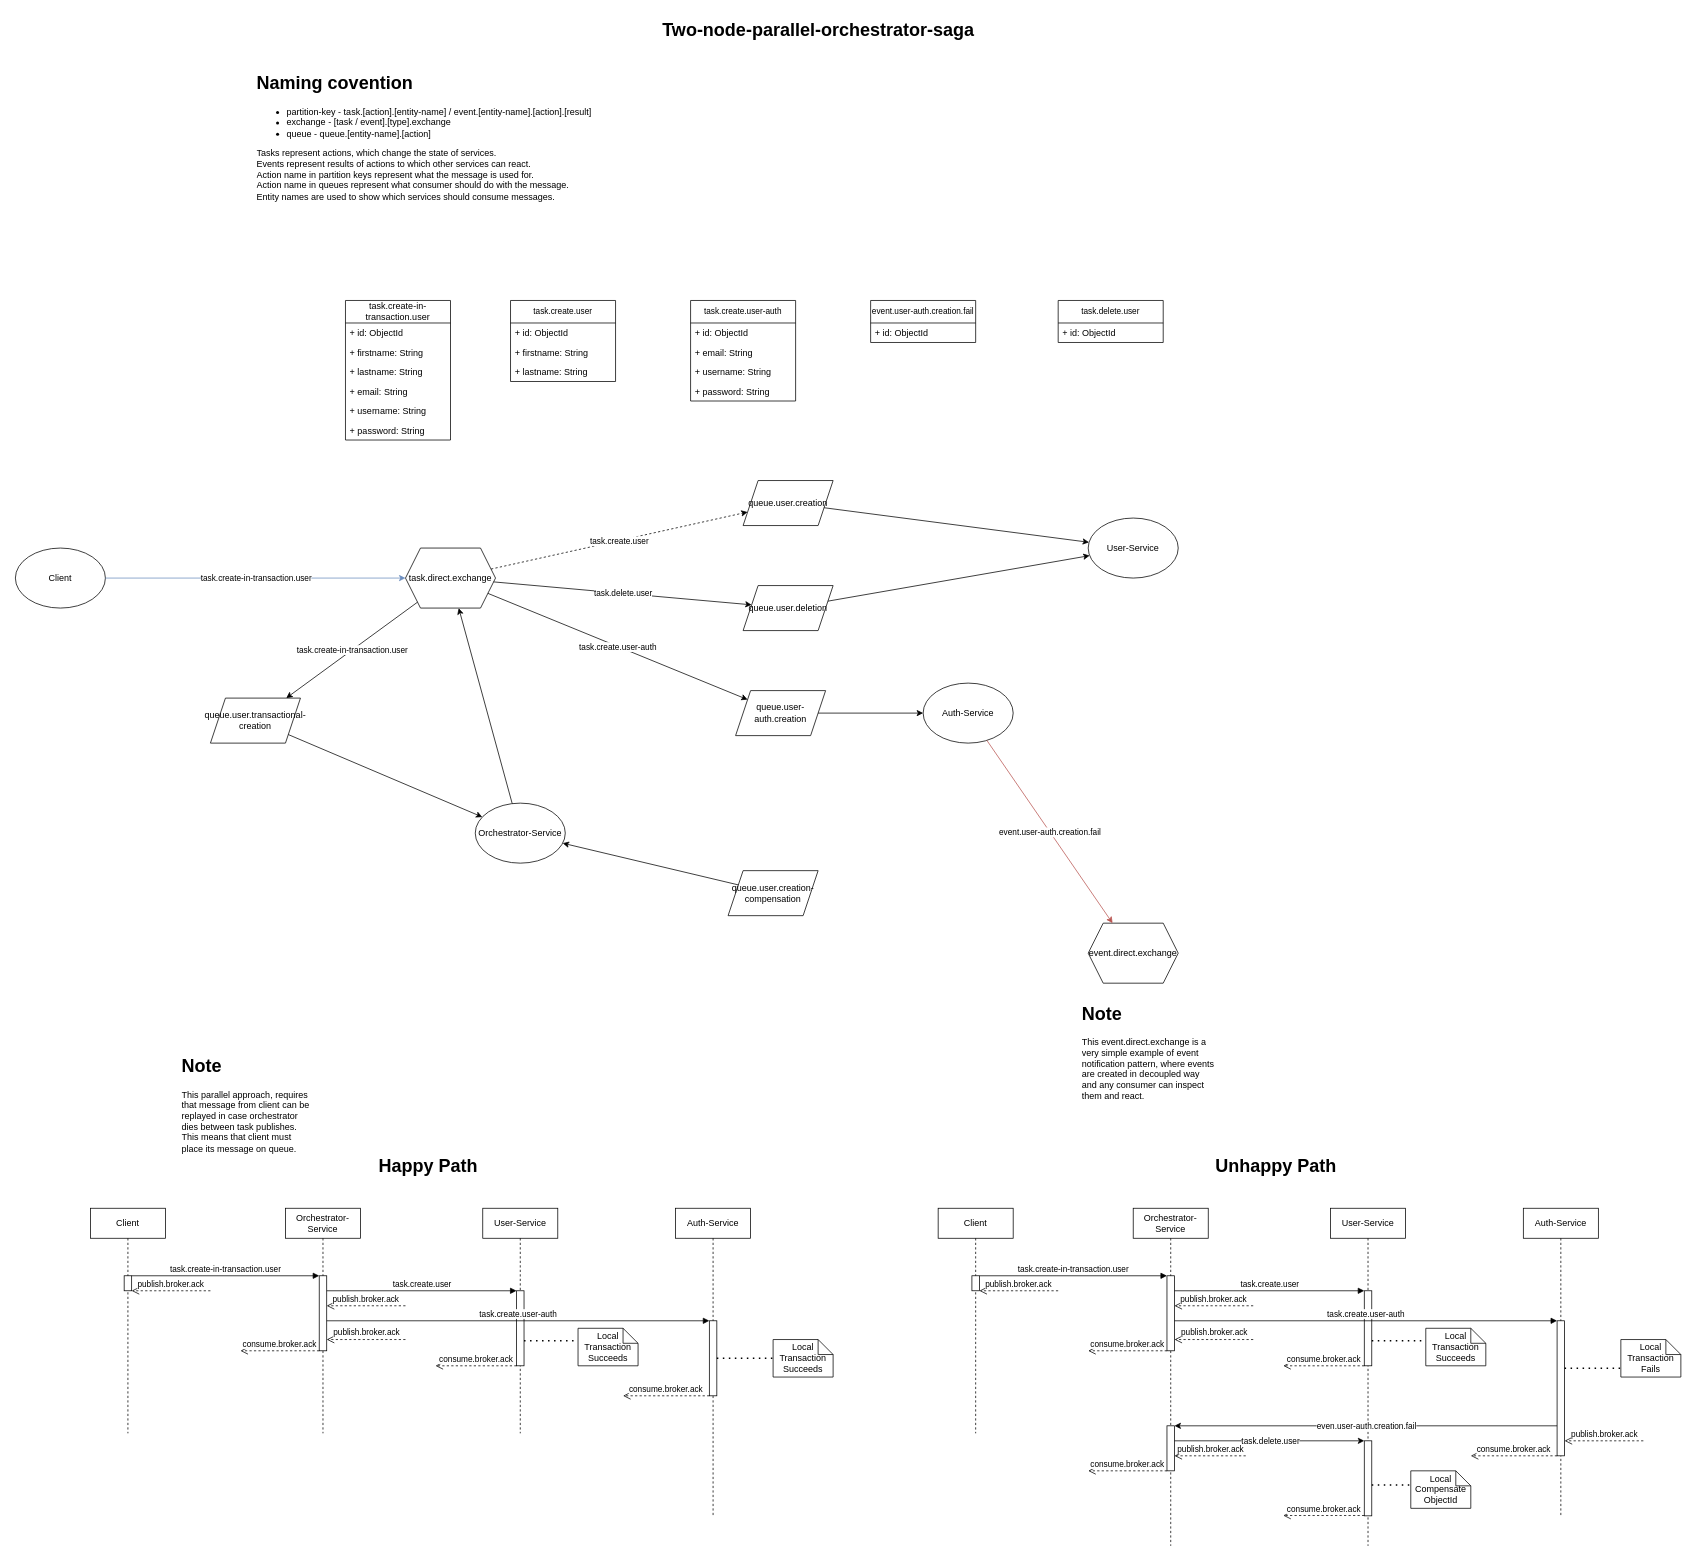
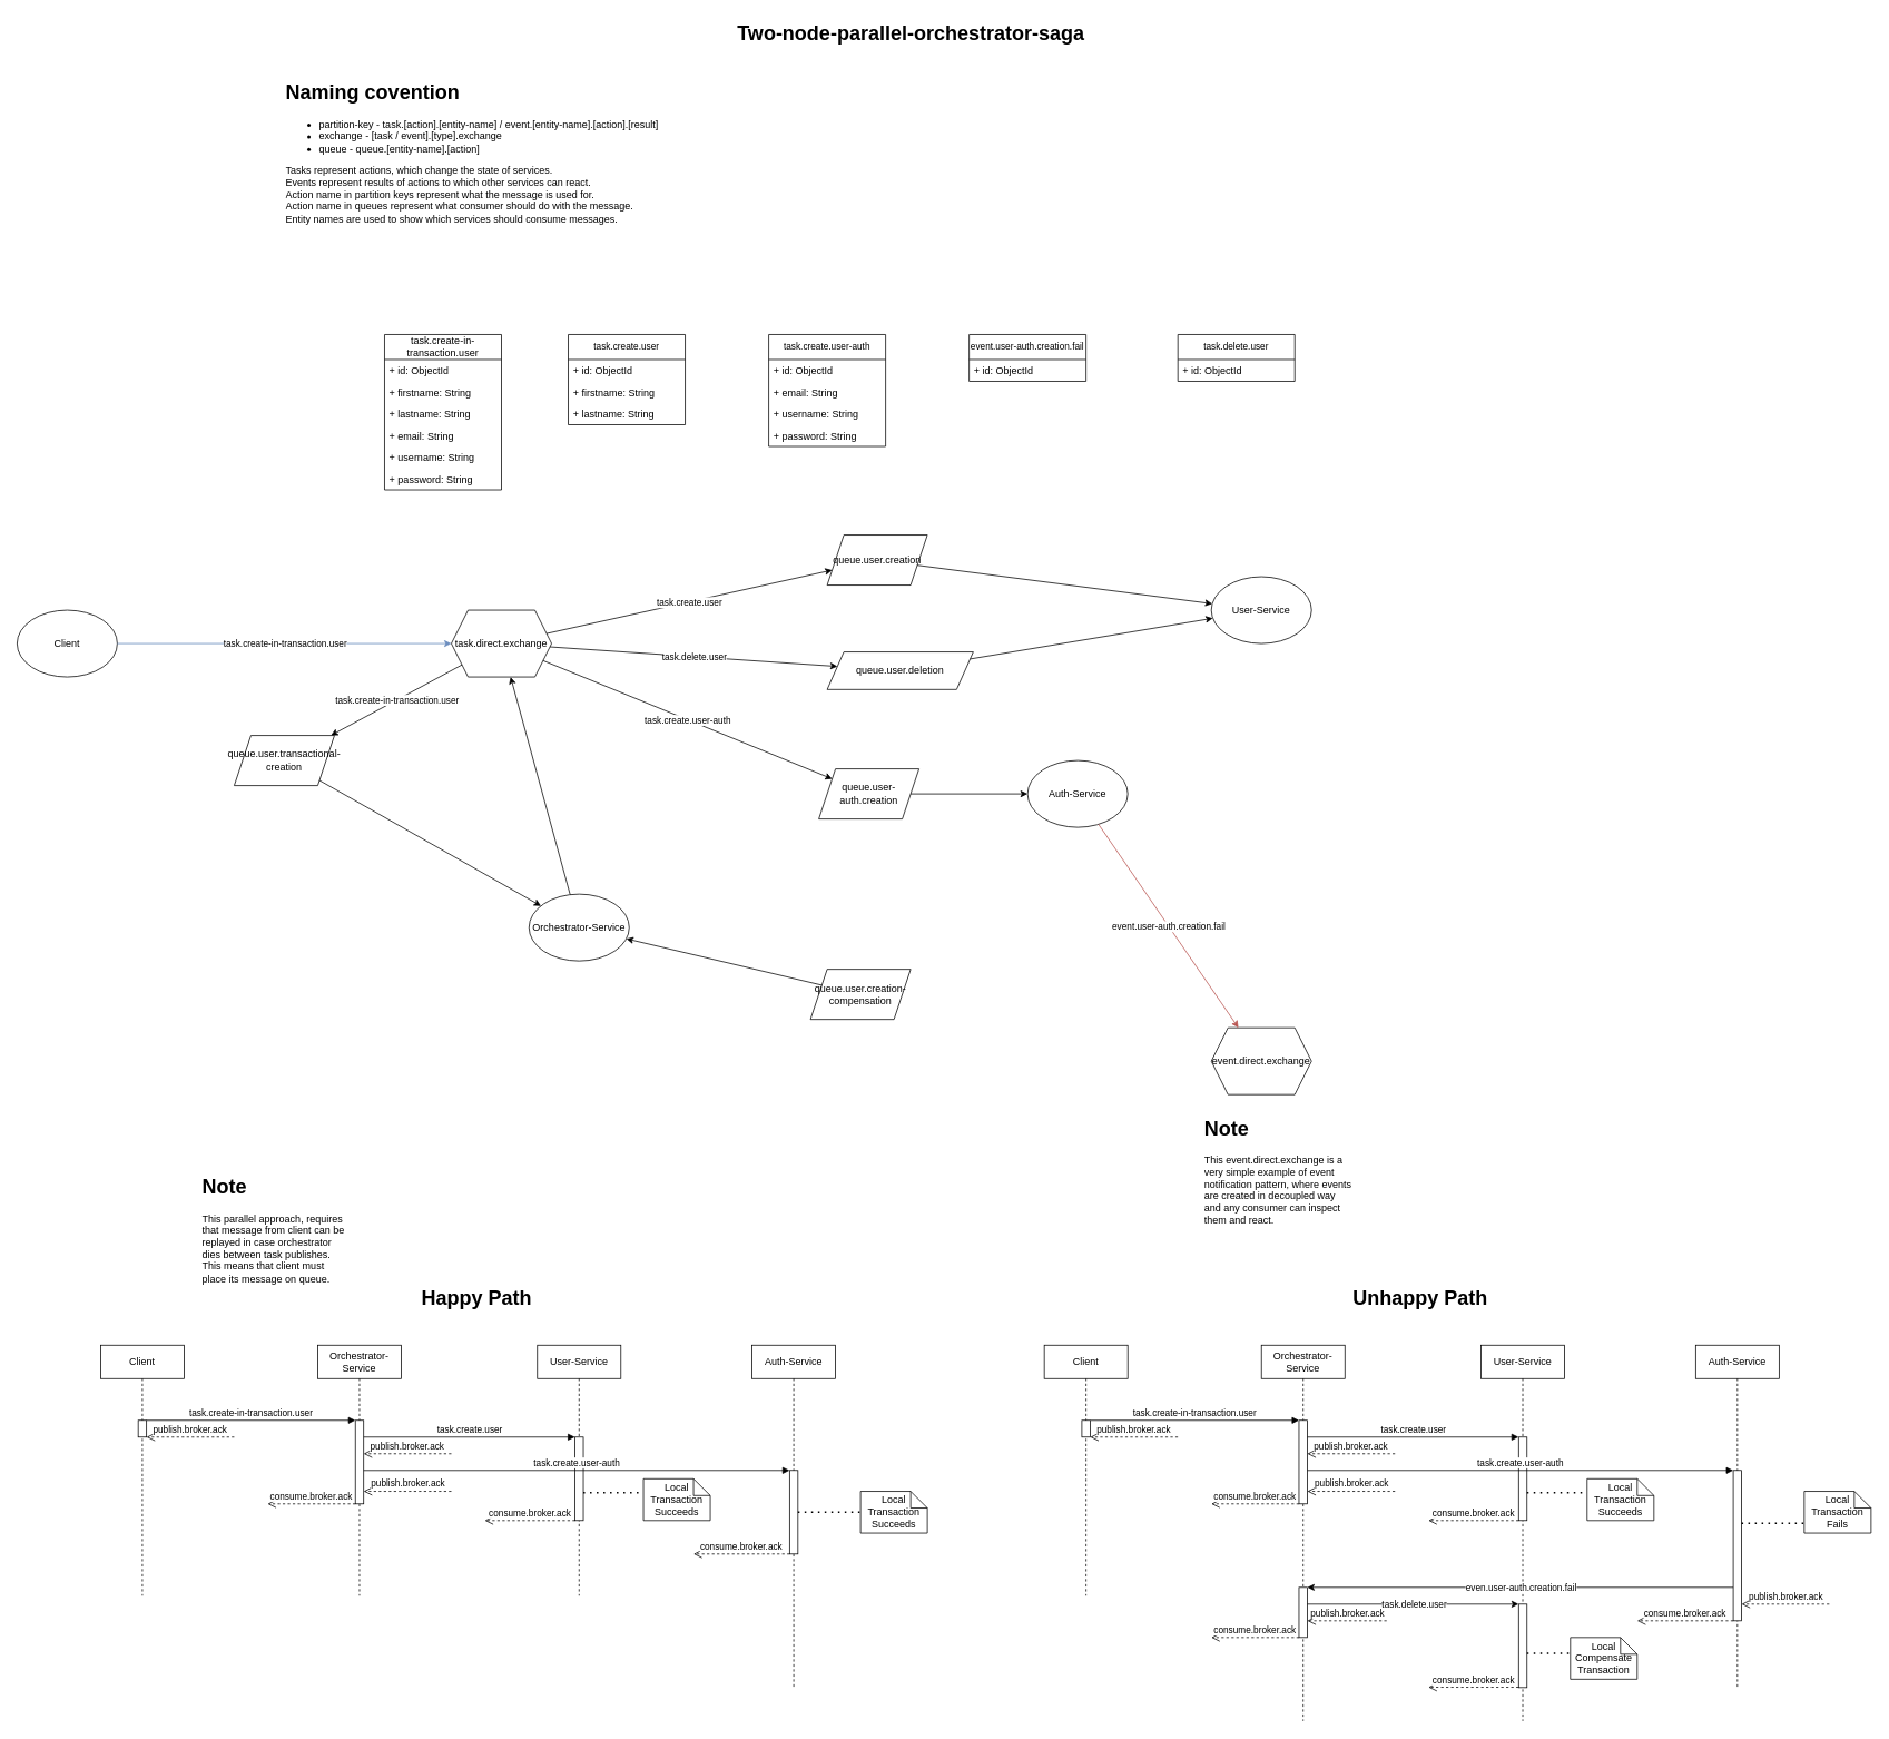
- <mxCell id="12" value="" style="endArrow=classic;html=1;rounded=0;dashed=1;" parent="1" source="9" target="11" edge="1"><mxGeometry relative="1" as="geometry"><mxPoint x="750" y="750" as="sourcePoint" /><mxPoint x="950" y="750" as="targetPoint" /></mxGeometry></mxCell>
+ <mxCell id="12" value="" style="endArrow=classic;html=1;rounded=0;" parent="1" source="9" target="11" edge="1"><mxGeometry relative="1" as="geometry"><mxPoint x="750" y="750" as="sourcePoint" /><mxPoint x="950" y="750" as="targetPoint" /></mxGeometry></mxCell>
- <mxCell id="16" value="queue.user.deletion" style="shape=parallelogram;perimeter=parallelogramPerimeter;whiteSpace=wrap;html=1;fixedSize=1;" parent="1" vertex="1"><mxGeometry x="990" y="780" width="120" height="60" as="geometry" /></mxCell>
+ <mxCell id="16" value="queue.user.deletion" style="shape=parallelogram;perimeter=parallelogramPerimeter;whiteSpace=wrap;html=1;fixedSize=1;" parent="1" vertex="1"><mxGeometry x="990" y="780" width="175" height="45" as="geometry" /></mxCell>
- <mxCell id="37" value="queue.user.transactional-creation" style="shape=parallelogram;perimeter=parallelogramPerimeter;whiteSpace=wrap;html=1;fixedSize=1;" parent="1" vertex="1"><mxGeometry x="280" y="930" width="120" height="60" as="geometry" /></mxCell>
+ <mxCell id="37" value="queue.user.transactional-creation" style="shape=parallelogram;perimeter=parallelogramPerimeter;whiteSpace=wrap;html=1;fixedSize=1;" parent="1" vertex="1"><mxGeometry x="280" y="880" width="120" height="60" as="geometry" /></mxCell>
- <mxCell id="107" value="Local&lt;div&gt;Compensate ObjectId&lt;/div&gt;" style="shape=note;size=20;whiteSpace=wrap;html=1;" parent="1" vertex="1"><mxGeometry x="1880" y="1960" width="80" height="50" as="geometry" /></mxCell>
+ <mxCell id="107" value="Local&lt;div&gt;Compensate Transaction&lt;/div&gt;" style="shape=note;size=20;whiteSpace=wrap;html=1;" parent="1" vertex="1"><mxGeometry x="1880" y="1960" width="80" height="50" as="geometry" /></mxCell>
